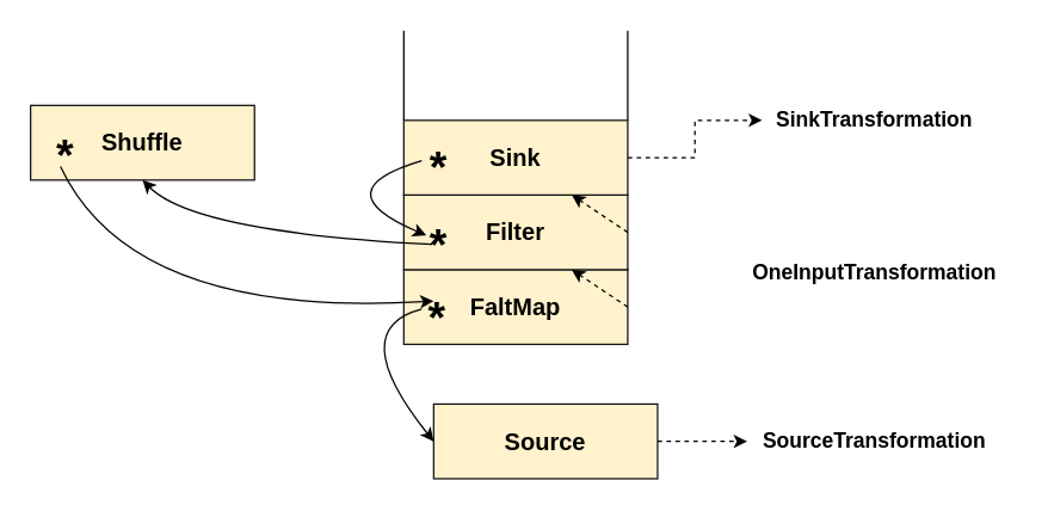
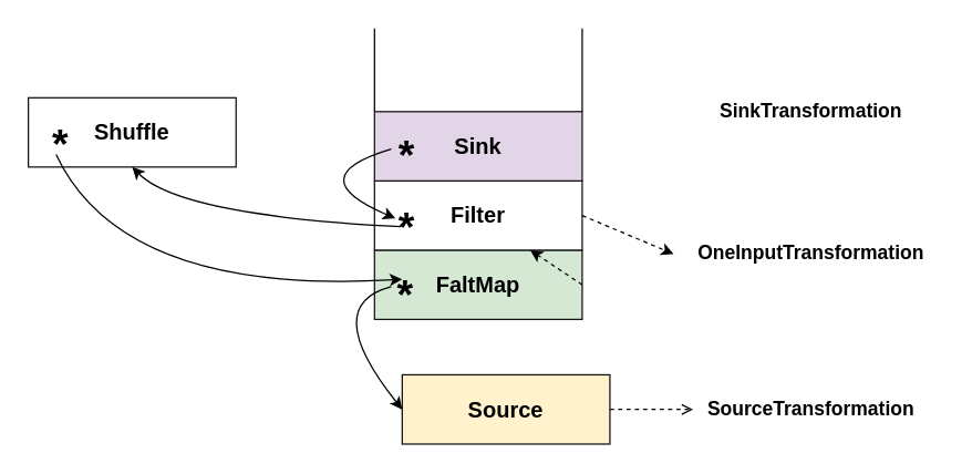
- <mxCell id="19" value="&lt;b&gt;&lt;font style=&quot;font-size: 16px;&quot;&gt;Shuffle&lt;/font&gt;&lt;/b&gt;" style="rounded=0;whiteSpace=wrap;html=1;fillColor=#fff2cc;strokeColor=#121212;" vertex="1" parent="1"><mxGeometry x="20" y="70" width="150" height="50" as="geometry" /></mxCell>
+ <mxCell id="19" value="&lt;b&gt;&lt;font style=&quot;font-size: 16px;&quot;&gt;Shuffle&lt;/font&gt;&lt;/b&gt;" style="rounded=0;whiteSpace=wrap;html=1;fillColor=#ffffff;strokeColor=#121212;" vertex="1" parent="1"><mxGeometry x="20" y="70" width="150" height="50" as="geometry" /></mxCell>
- <mxCell id="6" style="edgeStyle=orthogonalEdgeStyle;rounded=0;orthogonalLoop=1;jettySize=auto;html=1;exitX=1;exitY=0.5;exitDx=0;exitDy=0;dashed=1;" edge="1" parent="1" source="7" target="10"><mxGeometry relative="1" as="geometry" /></mxCell>
- <mxCell id="7" value="&lt;b&gt;&lt;font style=&quot;font-size: 16px;&quot;&gt;Sink&lt;/font&gt;&lt;/b&gt;" style="rounded=0;whiteSpace=wrap;html=1;fillColor=#fff2cc;strokeColor=#121212;" vertex="1" parent="1"><mxGeometry x="270" y="80" width="150" height="50" as="geometry" /></mxCell>
+ <mxCell id="7" value="&lt;b&gt;&lt;font style=&quot;font-size: 16px;&quot;&gt;Sink&lt;/font&gt;&lt;/b&gt;" style="rounded=0;whiteSpace=wrap;html=1;fillColor=#e1d5e7;strokeColor=#121212;" vertex="1" parent="1"><mxGeometry x="270" y="80" width="150" height="50" as="geometry" /></mxCell>
- <mxCell id="12" value="" style="endArrow=classic;html=1;rounded=0;exitX=1;exitY=0.5;exitDx=0;exitDy=0;dashed=1;" edge="1" parent="1" source="5" target="7"><mxGeometry width="50" height="50" relative="1" as="geometry"><mxPoint x="380" y="230" as="sourcePoint" /><mxPoint x="430" y="180" as="targetPoint" /></mxGeometry></mxCell>
+ <mxCell id="12" value="" style="endArrow=classic;html=1;rounded=0;exitX=1;exitY=0.5;exitDx=0;exitDy=0;entryX=-0.021;entryY=0.527;entryDx=0;entryDy=0;entryPerimeter=0;dashed=1;" edge="1" parent="1" source="5" target="11"><mxGeometry width="50" height="50" relative="1" as="geometry"><mxPoint x="380" y="230" as="sourcePoint" /><mxPoint x="430" y="180" as="targetPoint" /></mxGeometry></mxCell>
- <mxCell id="5" value="&lt;b&gt;&lt;font style=&quot;font-size: 16px;&quot;&gt;Filter&lt;/font&gt;&lt;/b&gt;" style="rounded=0;whiteSpace=wrap;html=1;fillColor=#fff2cc;strokeColor=#121212;" vertex="1" parent="1"><mxGeometry x="270" y="130" width="150" height="50" as="geometry" /></mxCell>
+ <mxCell id="5" value="&lt;b&gt;&lt;font style=&quot;font-size: 16px;&quot;&gt;Filter&lt;/font&gt;&lt;/b&gt;" style="rounded=0;whiteSpace=wrap;html=1;fillColor=#ffffff;strokeColor=#121212;" vertex="1" parent="1"><mxGeometry x="270" y="130" width="150" height="50" as="geometry" /></mxCell>
- <mxCell id="4" value="&lt;b&gt;&lt;font style=&quot;font-size: 16px;&quot;&gt;FaltMap&lt;/font&gt;&lt;/b&gt;" style="rounded=0;whiteSpace=wrap;html=1;fillColor=#fff2cc;strokeColor=#121212;" vertex="1" parent="1"><mxGeometry x="270" y="180" width="150" height="50" as="geometry" /></mxCell>
+ <mxCell id="4" value="&lt;b&gt;&lt;font style=&quot;font-size: 16px;&quot;&gt;FaltMap&lt;/font&gt;&lt;/b&gt;" style="rounded=0;whiteSpace=wrap;html=1;fillColor=#d5e8d4;strokeColor=#121212;" vertex="1" parent="1"><mxGeometry x="270" y="180" width="150" height="50" as="geometry" /></mxCell>
- <mxCell id="2" style="edgeStyle=orthogonalEdgeStyle;rounded=0;orthogonalLoop=1;jettySize=auto;html=1;exitX=1;exitY=0.5;exitDx=0;exitDy=0;dashed=1;" edge="1" parent="1" source="3" target="14"><mxGeometry relative="1" as="geometry" /></mxCell>
+ <mxCell id="2" style="edgeStyle=orthogonalEdgeStyle;rounded=0;orthogonalLoop=1;jettySize=auto;html=1;exitX=1;exitY=0.5;exitDx=0;exitDy=0;dashed=1;endArrow=open;" edge="1" parent="1" source="3" target="14"><mxGeometry relative="1" as="geometry" /></mxCell>
